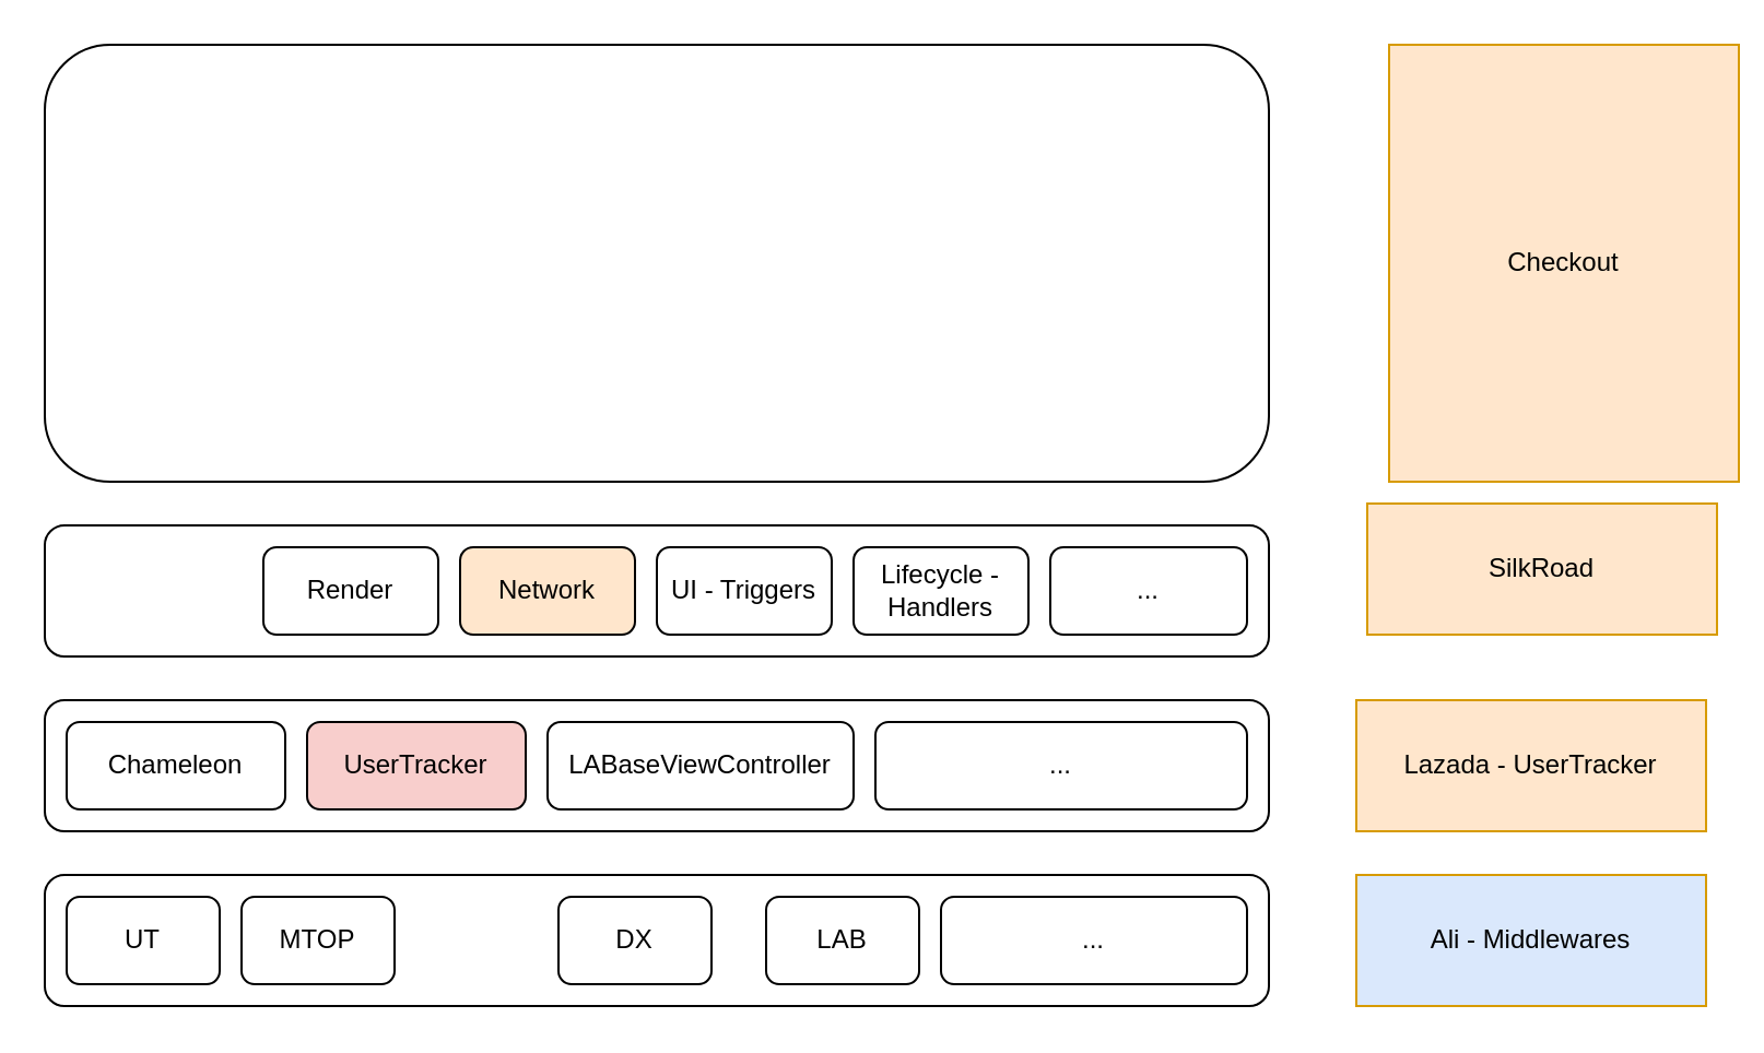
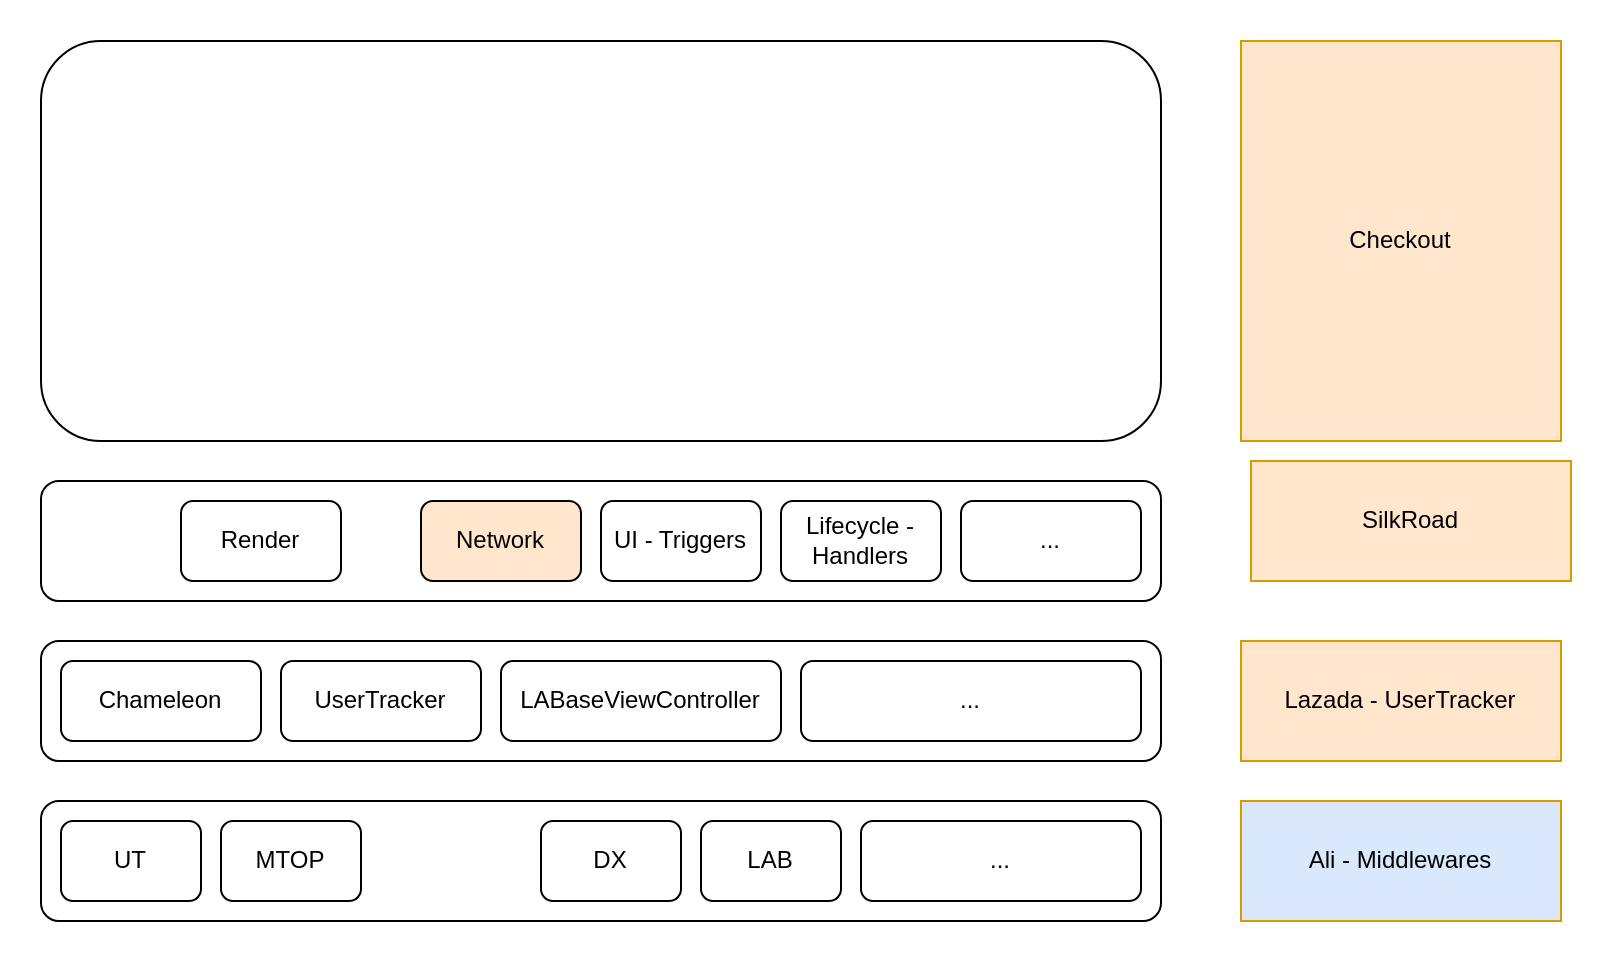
- <mxCell id="22" value="Checkout" style="rounded=0;whiteSpace=wrap;html=1;fillColor=#ffe6cc;strokeColor=#d79b00;" vertex="1" parent="1"><mxGeometry x="635" y="20" width="160" height="200" as="geometry" /></mxCell>
+ <mxCell id="22" value="Checkout" style="rounded=0;whiteSpace=wrap;html=1;fillColor=#ffe6cc;strokeColor=#d79b00;" vertex="1" parent="1"><mxGeometry x="620" y="20" width="160" height="200" as="geometry" /></mxCell>
- <mxCell id="17" value="Render" style="rounded=1;whiteSpace=wrap;html=1;" vertex="1" parent="1"><mxGeometry x="120" y="250" width="80" height="40" as="geometry" /></mxCell>
+ <mxCell id="17" value="Render" style="rounded=1;whiteSpace=wrap;html=1;" vertex="1" parent="1"><mxGeometry x="90" y="250" width="80" height="40" as="geometry" /></mxCell>
- <mxCell id="12" value="UserTracker" style="rounded=1;whiteSpace=wrap;html=1;fillColor=#f8cecc;" vertex="1" parent="1"><mxGeometry x="140" y="330" width="100" height="40" as="geometry" /></mxCell>
+ <mxCell id="12" value="UserTracker" style="rounded=1;whiteSpace=wrap;html=1;" vertex="1" parent="1"><mxGeometry x="140" y="330" width="100" height="40" as="geometry" /></mxCell>
- <mxCell id="6" value="DX" style="rounded=1;whiteSpace=wrap;html=1;" vertex="1" parent="1"><mxGeometry x="255" y="410" width="70" height="40" as="geometry" /></mxCell>
+ <mxCell id="6" value="DX" style="rounded=1;whiteSpace=wrap;html=1;" vertex="1" parent="1"><mxGeometry x="270" y="410" width="70" height="40" as="geometry" /></mxCell>
